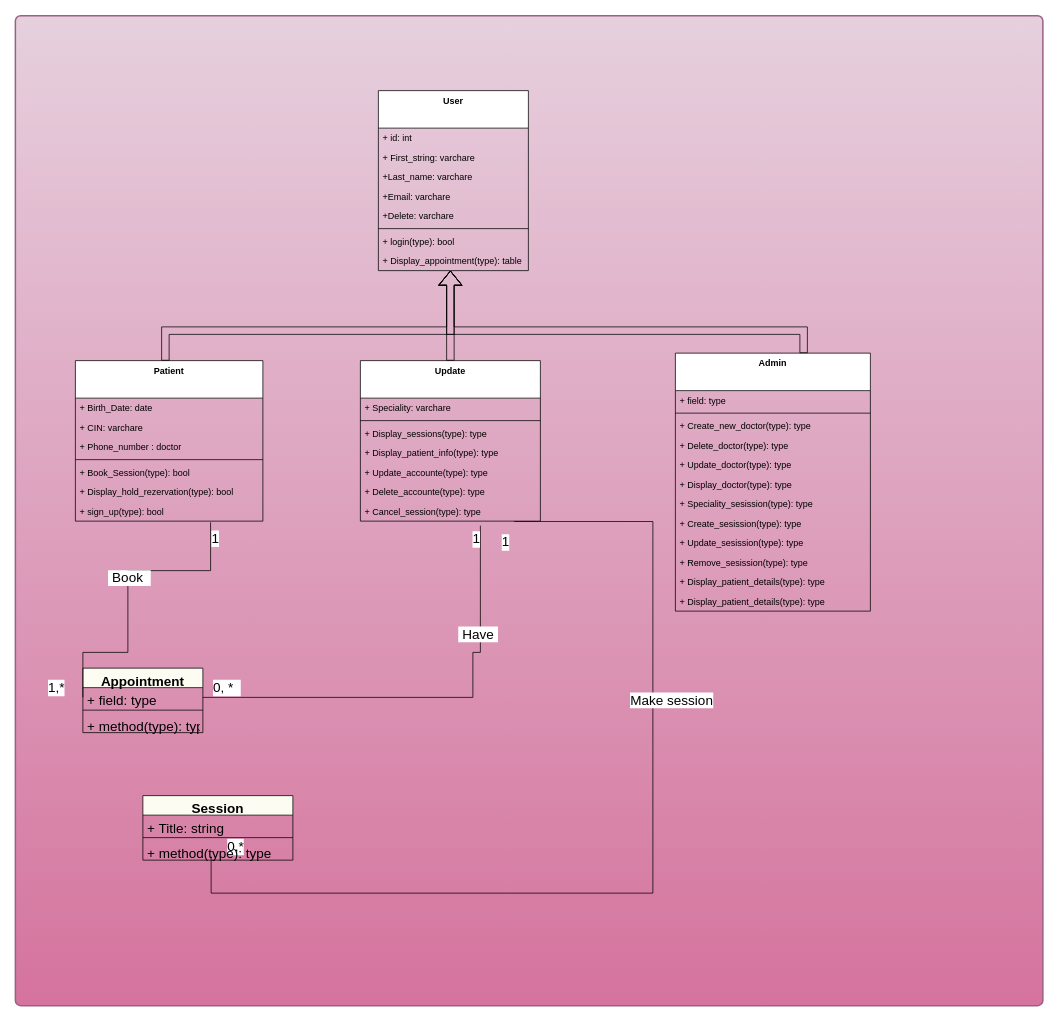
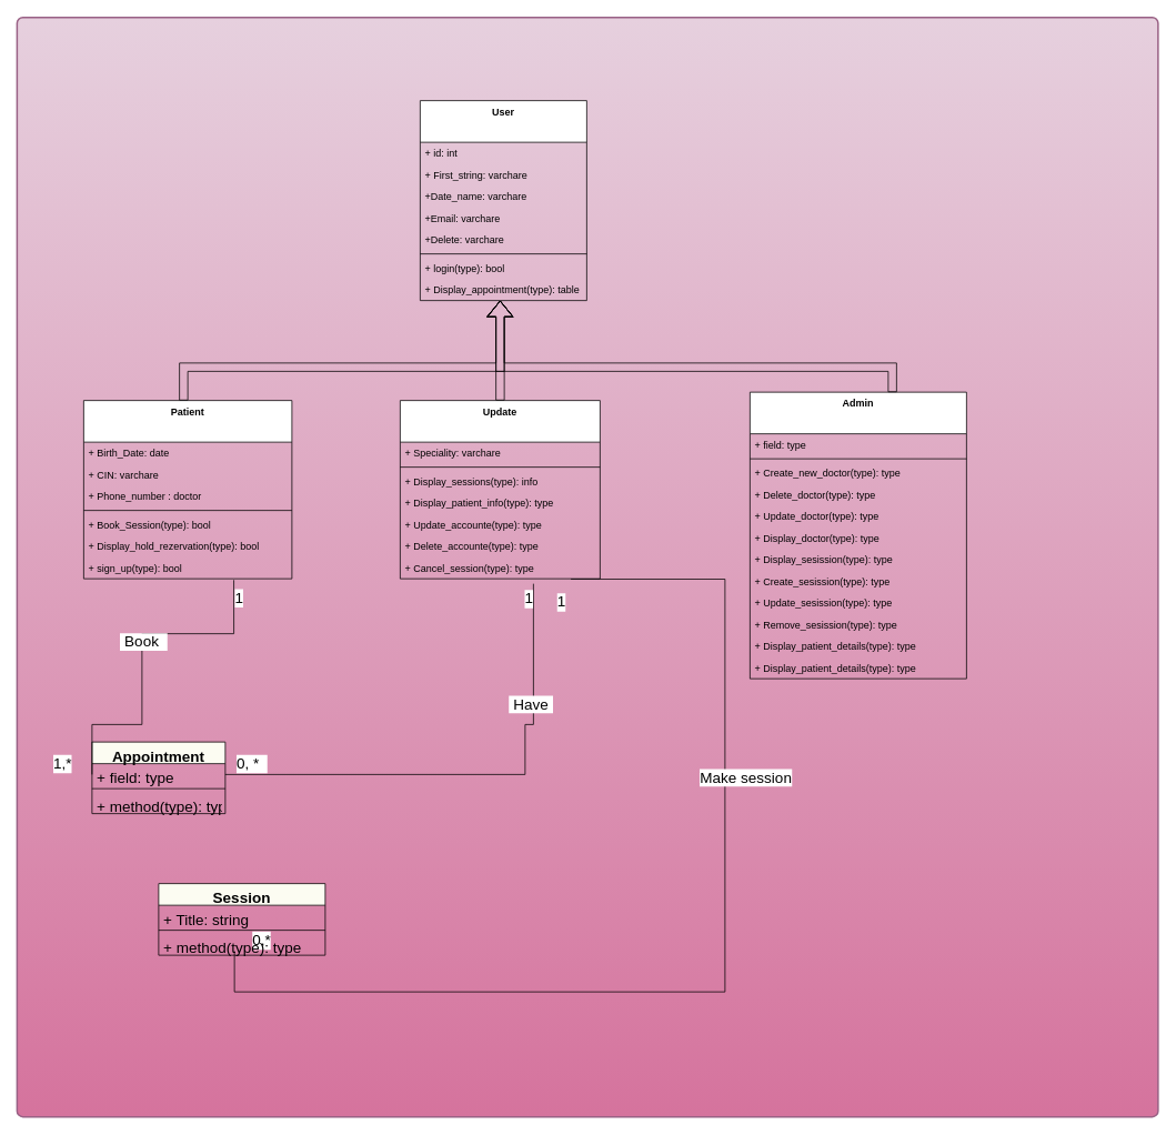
- <mxCell id="6" value="+Last_name: varchare" style="text;strokeColor=none;fillColor=none;align=left;verticalAlign=top;spacingLeft=4;spacingRight=4;overflow=hidden;rotatable=0;points=[[0,0.5],[1,0.5]];portConstraint=eastwest;" parent="3" vertex="1"><mxGeometry y="102" width="200" height="26" as="geometry" /></mxCell>
+ <mxCell id="6" value="+Date_name: varchare" style="text;strokeColor=none;fillColor=none;align=left;verticalAlign=top;spacingLeft=4;spacingRight=4;overflow=hidden;rotatable=0;points=[[0,0.5],[1,0.5]];portConstraint=eastwest;" parent="3" vertex="1"><mxGeometry y="102" width="200" height="26" as="geometry" /></mxCell>
- <mxCell id="28" value="+ Display_sessions(type): type" style="text;strokeColor=none;fillColor=none;align=left;verticalAlign=top;spacingLeft=4;spacingRight=4;overflow=hidden;rotatable=0;points=[[0,0.5],[1,0.5]];portConstraint=eastwest;" parent="25" vertex="1"><mxGeometry y="84" width="240" height="26" as="geometry" /></mxCell>
+ <mxCell id="28" value="+ Display_sessions(type): info" style="text;strokeColor=none;fillColor=none;align=left;verticalAlign=top;spacingLeft=4;spacingRight=4;overflow=hidden;rotatable=0;points=[[0,0.5],[1,0.5]];portConstraint=eastwest;" parent="25" vertex="1"><mxGeometry y="84" width="240" height="26" as="geometry" /></mxCell>
- <mxCell id="19" value="+ Speciality_sesission(type): type  " style="text;strokeColor=none;fillColor=none;align=left;verticalAlign=top;spacingLeft=4;spacingRight=4;overflow=hidden;rotatable=0;points=[[0,0.5],[1,0.5]];portConstraint=eastwest;" parent="12" vertex="1"><mxGeometry y="188" width="260" height="26" as="geometry" /></mxCell>
+ <mxCell id="19" value="+ Display_sesission(type): type  " style="text;strokeColor=none;fillColor=none;align=left;verticalAlign=top;spacingLeft=4;spacingRight=4;overflow=hidden;rotatable=0;points=[[0,0.5],[1,0.5]];portConstraint=eastwest;" parent="12" vertex="1"><mxGeometry y="188" width="260" height="26" as="geometry" /></mxCell>
